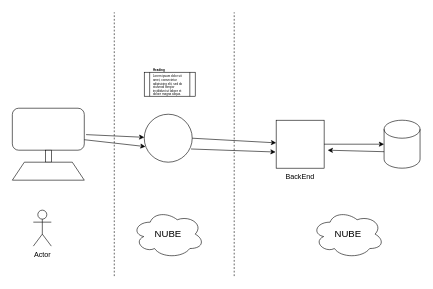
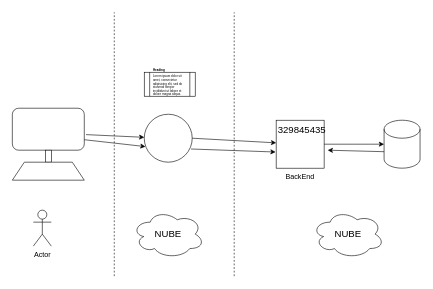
+ <mxCell id="23" value="329845435" style="text;html=1;strokeColor=none;fillColor=none;align=center;verticalAlign=middle;whiteSpace=wrap;rounded=0;fontSize=16;" vertex="1" parent="1"><mxGeometry x="472.5" y="200" width="60" height="30" as="geometry" /></mxCell>
